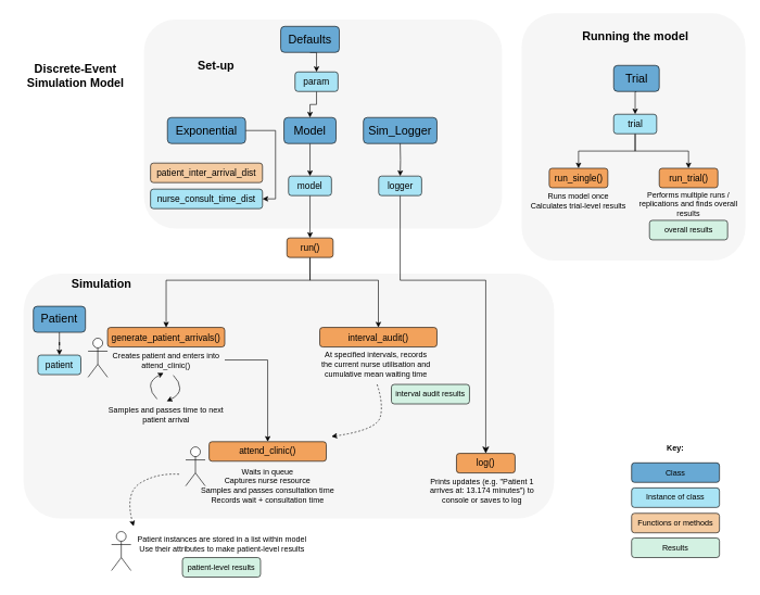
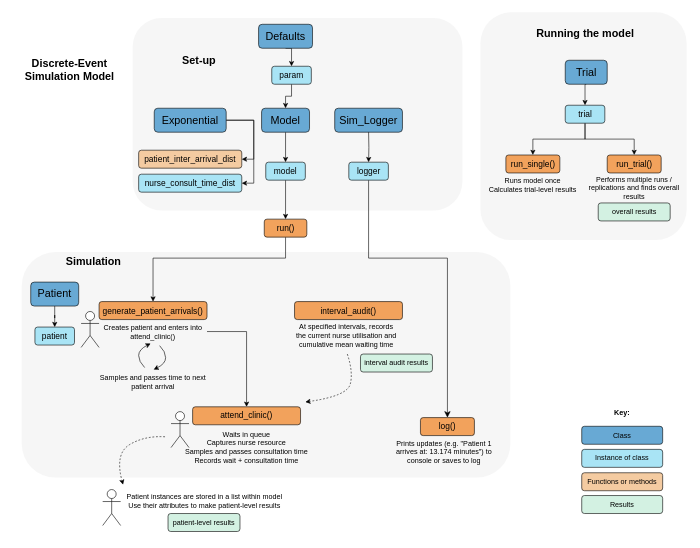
+ <mxCell id="5" style="edgeStyle=orthogonalEdgeStyle;rounded=0;orthogonalLoop=1;jettySize=auto;html=1;exitX=1;exitY=0.5;exitDx=0;exitDy=0;entryX=1;entryY=0.5;entryDx=0;entryDy=0;" parent="1" source="7" target="39" edge="1"><mxGeometry relative="1" as="geometry" /></mxCell>
- <mxCell id="19" style="edgeStyle=orthogonalEdgeStyle;rounded=0;orthogonalLoop=1;jettySize=auto;html=1;exitX=0.5;exitY=1;exitDx=0;exitDy=0;entryX=0.5;entryY=0;entryDx=0;entryDy=0;" parent="1" source="20" target="22" edge="1"><mxGeometry relative="1" as="geometry"><Array as="points"><mxPoint x="475" y="430" /><mxPoint x="580" y="430" /></Array></mxGeometry></mxCell>
